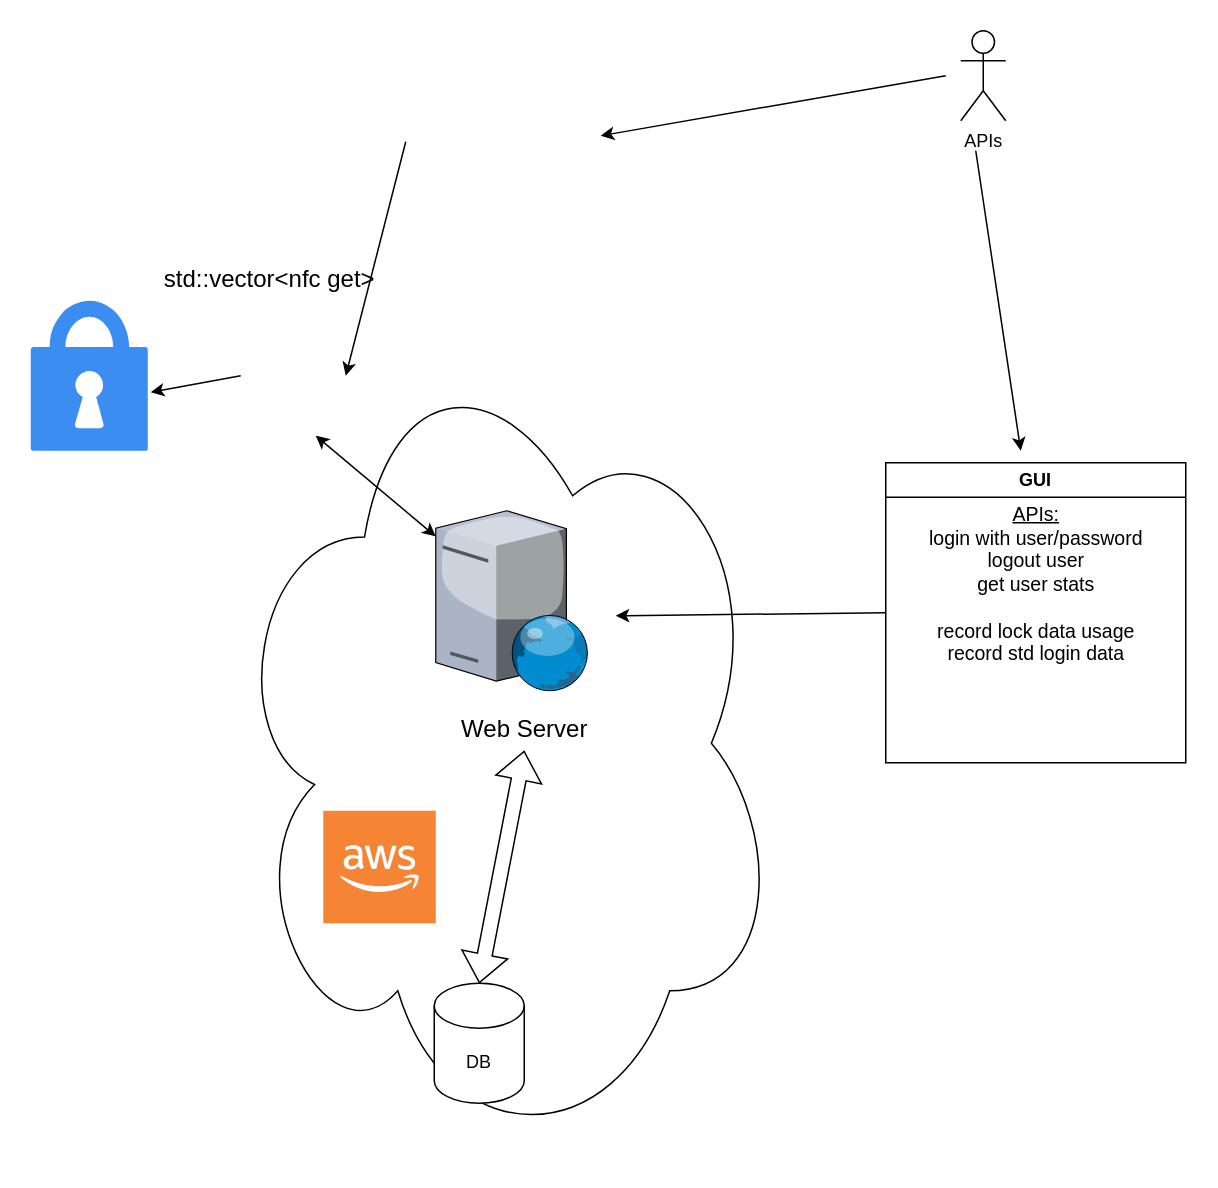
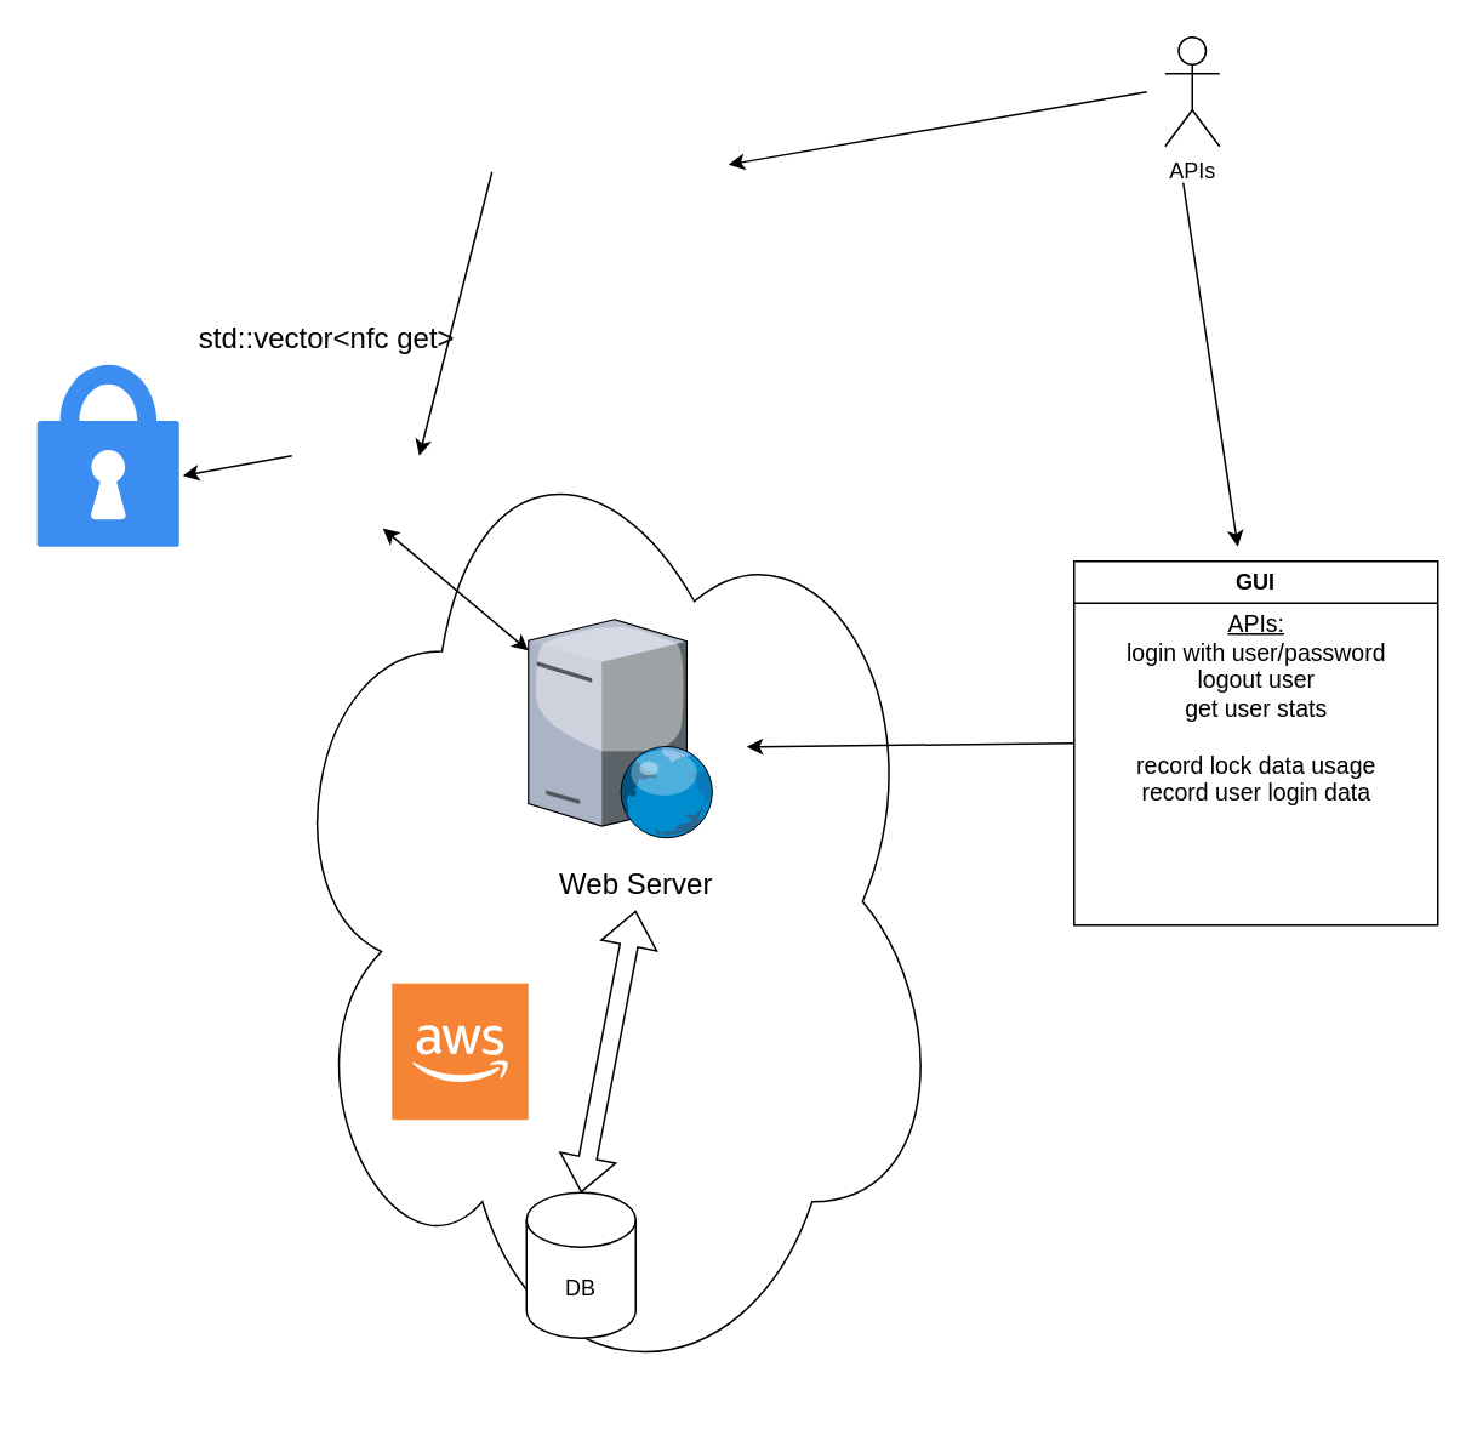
- <mxCell id="12" value="&lt;font style=&quot;font-size: 13px;&quot;&gt;&lt;u&gt;APIs:&lt;/u&gt;&lt;/font&gt;&lt;div style=&quot;font-size: 13px;&quot;&gt;&lt;font style=&quot;font-size: 13px;&quot;&gt;login with user/password&lt;/font&gt;&lt;/div&gt;&lt;div style=&quot;font-size: 13px;&quot;&gt;&lt;font style=&quot;font-size: 13px;&quot;&gt;logout user&lt;/font&gt;&lt;/div&gt;&lt;div style=&quot;font-size: 13px;&quot;&gt;&lt;font style=&quot;font-size: 13px;&quot;&gt;get user stats&lt;/font&gt;&lt;/div&gt;&lt;div style=&quot;font-size: 13px;&quot;&gt;&lt;font style=&quot;font-size: 13px;&quot;&gt;&lt;br&gt;&lt;/font&gt;&lt;/div&gt;&lt;div style=&quot;font-size: 13px;&quot;&gt;&lt;font style=&quot;font-size: 13px;&quot;&gt;record lock data usage&lt;/font&gt;&lt;/div&gt;&lt;div style=&quot;font-size: 13px;&quot;&gt;&lt;font style=&quot;font-size: 13px;&quot;&gt;record std login data&lt;/font&gt;&lt;/div&gt;" style="text;strokeColor=none;align=center;fillColor=none;html=1;verticalAlign=middle;whiteSpace=wrap;rounded=0;" parent="11" vertex="1"><mxGeometry x="5.5" y="-8" width="189" height="178" as="geometry" /></mxCell>
+ <mxCell id="12" value="&lt;font style=&quot;font-size: 13px;&quot;&gt;&lt;u&gt;APIs:&lt;/u&gt;&lt;/font&gt;&lt;div style=&quot;font-size: 13px;&quot;&gt;&lt;font style=&quot;font-size: 13px;&quot;&gt;login with user/password&lt;/font&gt;&lt;/div&gt;&lt;div style=&quot;font-size: 13px;&quot;&gt;&lt;font style=&quot;font-size: 13px;&quot;&gt;logout user&lt;/font&gt;&lt;/div&gt;&lt;div style=&quot;font-size: 13px;&quot;&gt;&lt;font style=&quot;font-size: 13px;&quot;&gt;get user stats&lt;/font&gt;&lt;/div&gt;&lt;div style=&quot;font-size: 13px;&quot;&gt;&lt;font style=&quot;font-size: 13px;&quot;&gt;&lt;br&gt;&lt;/font&gt;&lt;/div&gt;&lt;div style=&quot;font-size: 13px;&quot;&gt;&lt;font style=&quot;font-size: 13px;&quot;&gt;record lock data usage&lt;/font&gt;&lt;/div&gt;&lt;div style=&quot;font-size: 13px;&quot;&gt;&lt;font style=&quot;font-size: 13px;&quot;&gt;record user login data&lt;/font&gt;&lt;/div&gt;" style="text;strokeColor=none;align=center;fillColor=none;html=1;verticalAlign=middle;whiteSpace=wrap;rounded=0;" parent="11" vertex="1"><mxGeometry x="5.5" y="-8" width="189" height="178" as="geometry" /></mxCell>
